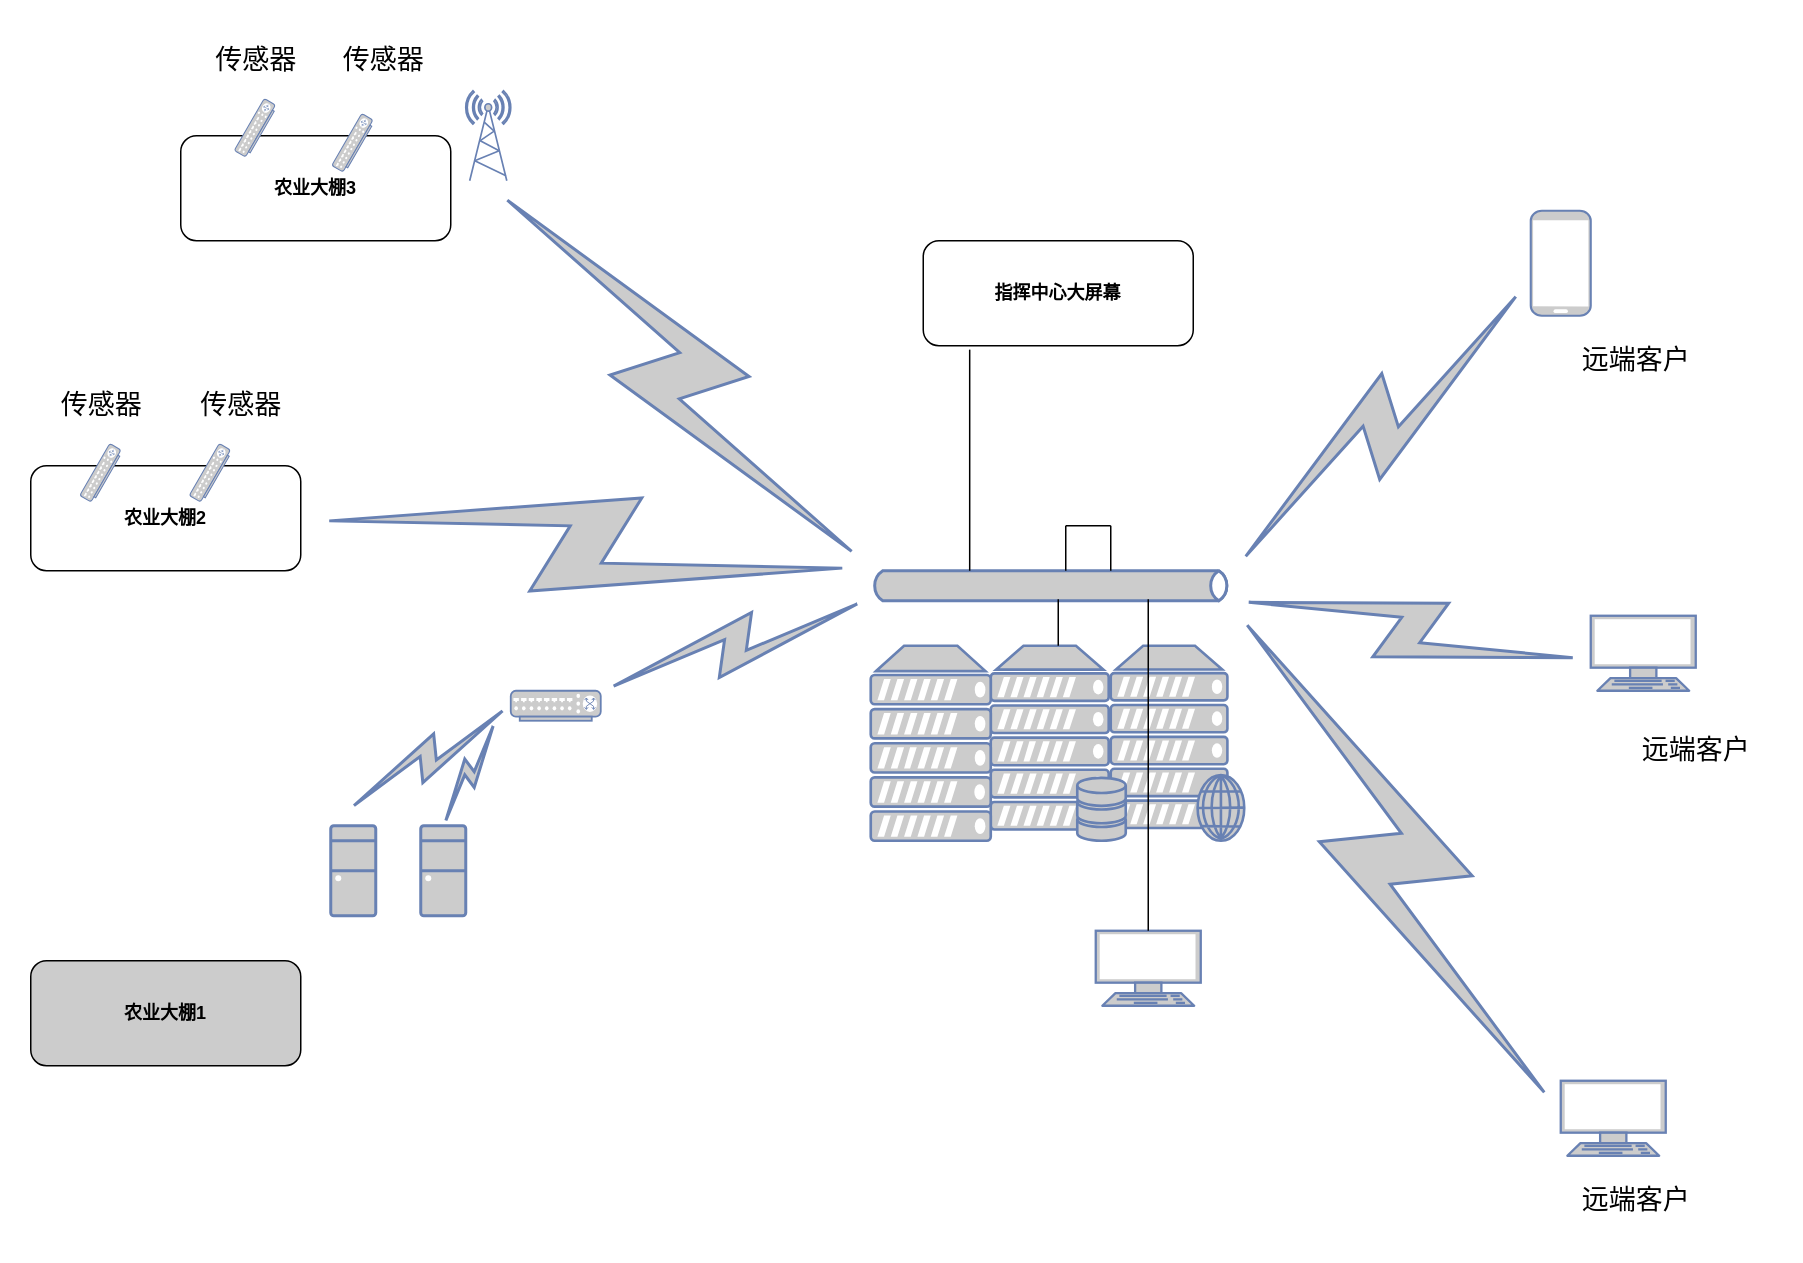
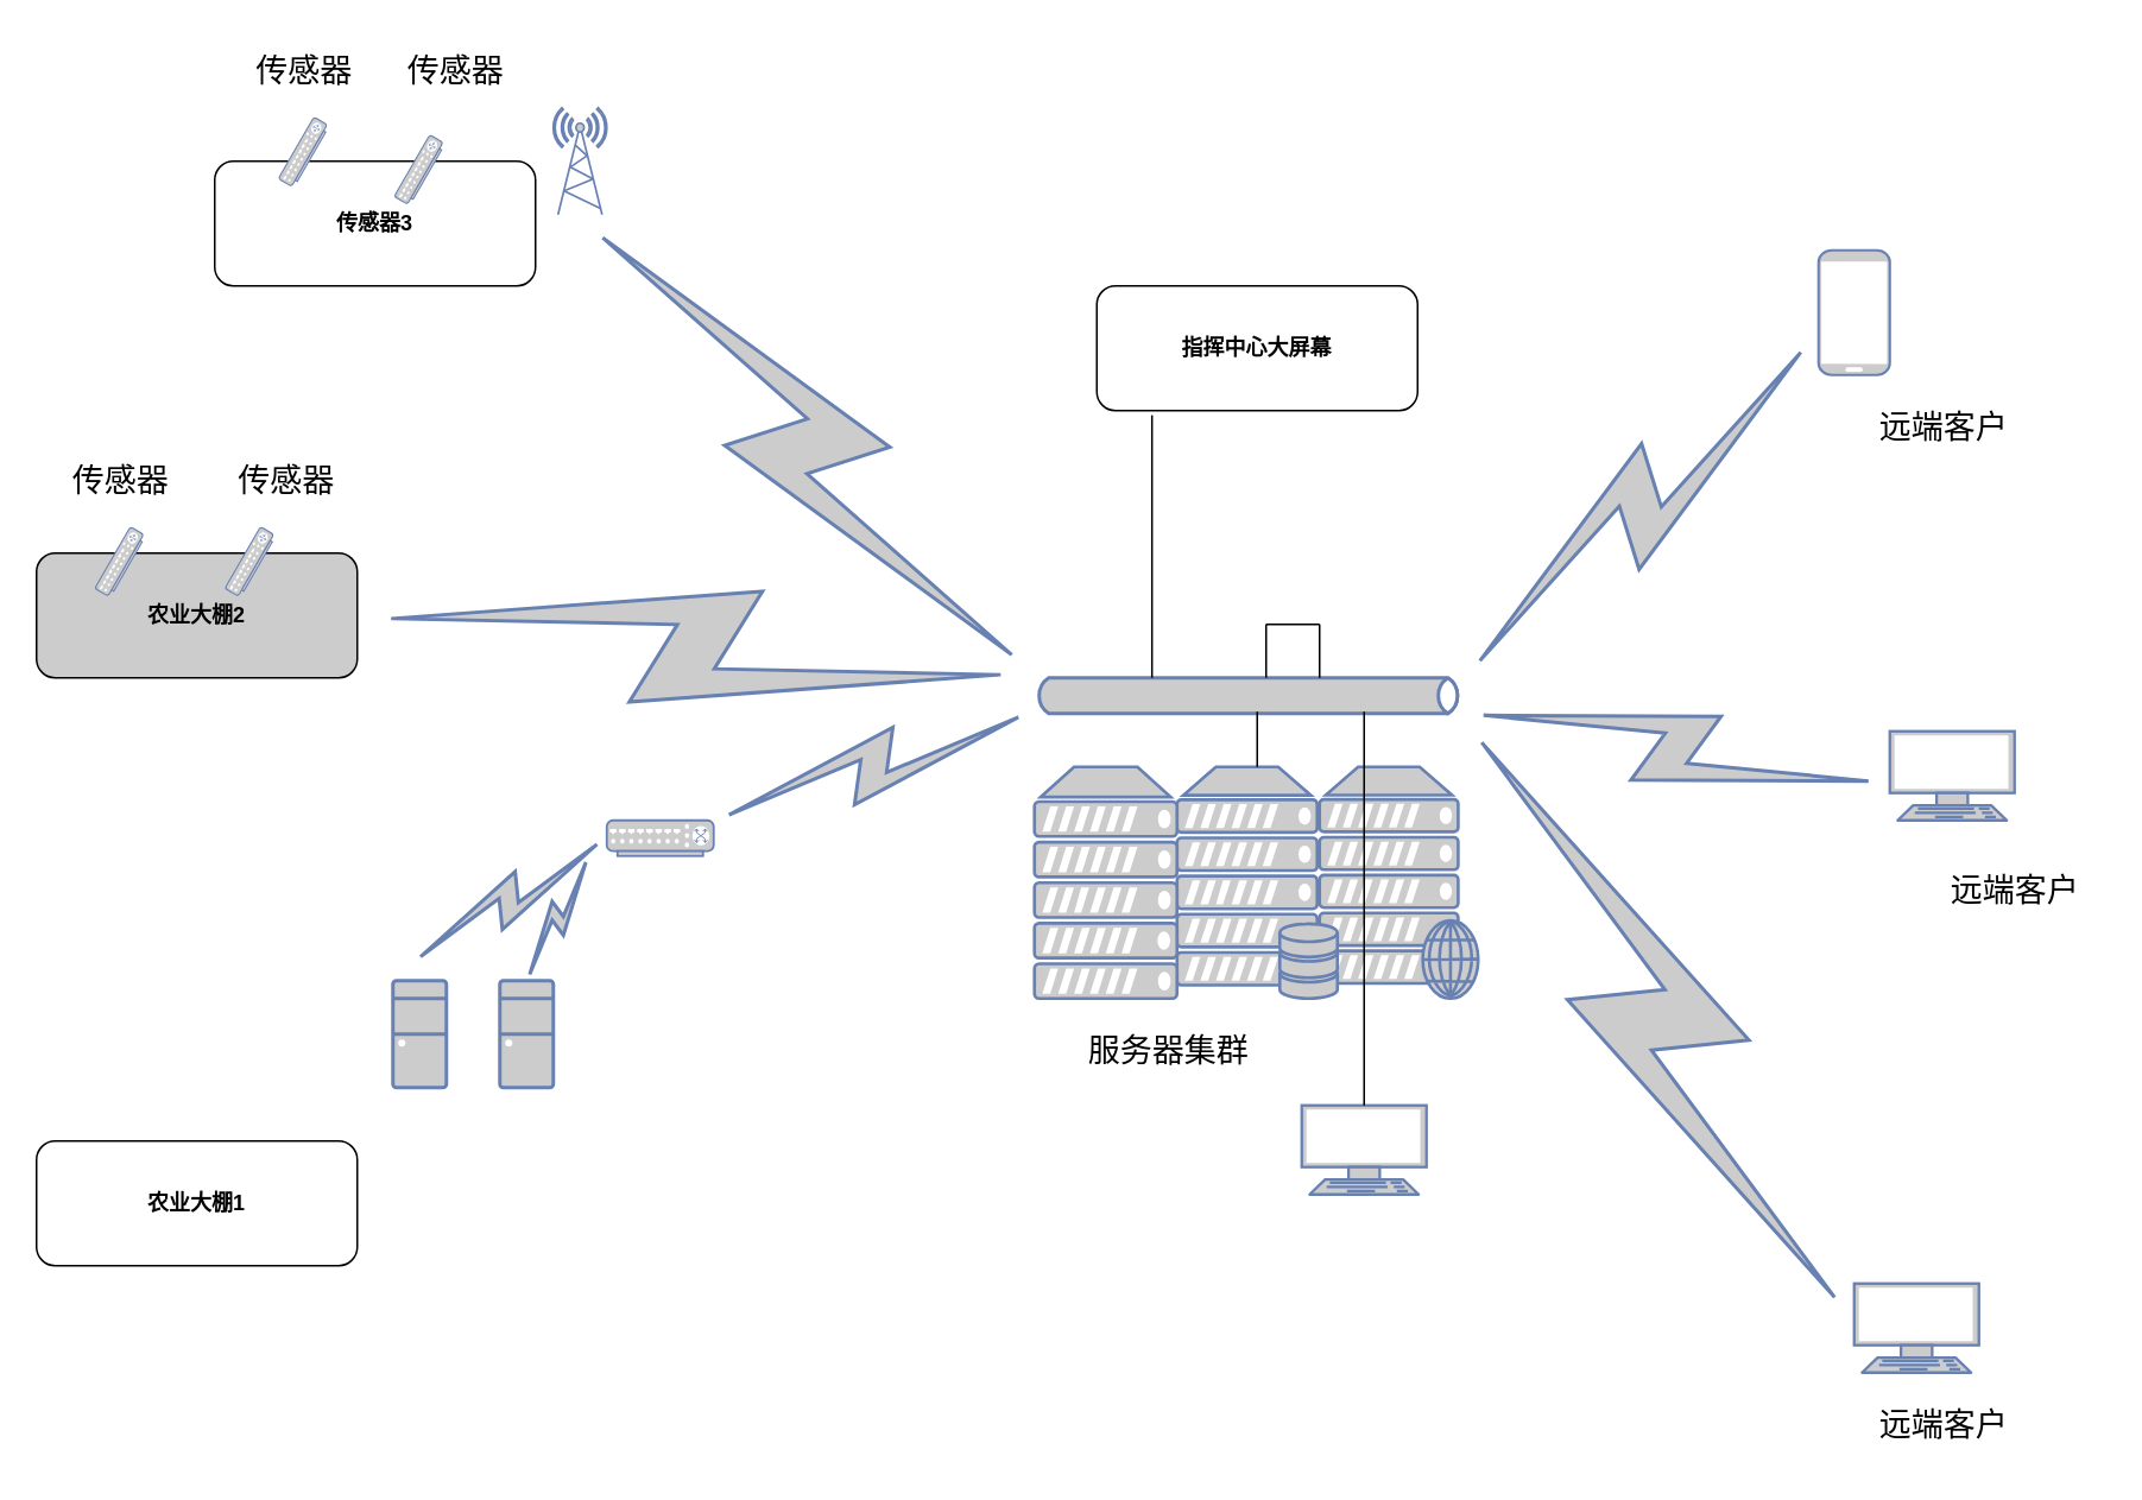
- <mxCell id="21" value="&lt;b&gt;农业大棚3&lt;/b&gt;" style="rounded=1;whiteSpace=wrap;html=1;" vertex="1" parent="1"><mxGeometry x="120" y="90" width="180" height="70" as="geometry" /></mxCell>
+ <mxCell id="21" value="&lt;b&gt;传感器3&lt;/b&gt;" style="rounded=1;whiteSpace=wrap;html=1;" vertex="1" parent="1"><mxGeometry x="120" y="90" width="180" height="70" as="geometry" /></mxCell>
- <mxCell id="22" value="&lt;b&gt;农业大棚2&lt;/b&gt;" style="rounded=1;whiteSpace=wrap;html=1;" vertex="1" parent="1"><mxGeometry x="20" y="310" width="180" height="70" as="geometry" /></mxCell>
+ <mxCell id="22" value="&lt;b&gt;农业大棚2&lt;/b&gt;" style="rounded=1;whiteSpace=wrap;html=1;fillColor=#cccccc;" vertex="1" parent="1"><mxGeometry x="20" y="310" width="180" height="70" as="geometry" /></mxCell>
+ <mxCell id="40" value="服务器集群" style="text;html=1;resizable=0;autosize=1;align=center;verticalAlign=middle;points=[];fillColor=none;strokeColor=none;rounded=0;fontSize=18;" vertex="1" parent="1"><mxGeometry x="600" y="570" width="110" height="40" as="geometry" /></mxCell>
- <mxCell id="23" value="&lt;b&gt;农业大棚1&lt;/b&gt;" style="rounded=1;whiteSpace=wrap;html=1;fillColor=#cccccc;" vertex="1" parent="1"><mxGeometry x="20" y="640" width="180" height="70" as="geometry" /></mxCell>
+ <mxCell id="23" value="&lt;b&gt;农业大棚1&lt;/b&gt;" style="rounded=1;whiteSpace=wrap;html=1;" vertex="1" parent="1"><mxGeometry x="20" y="640" width="180" height="70" as="geometry" /></mxCell>
